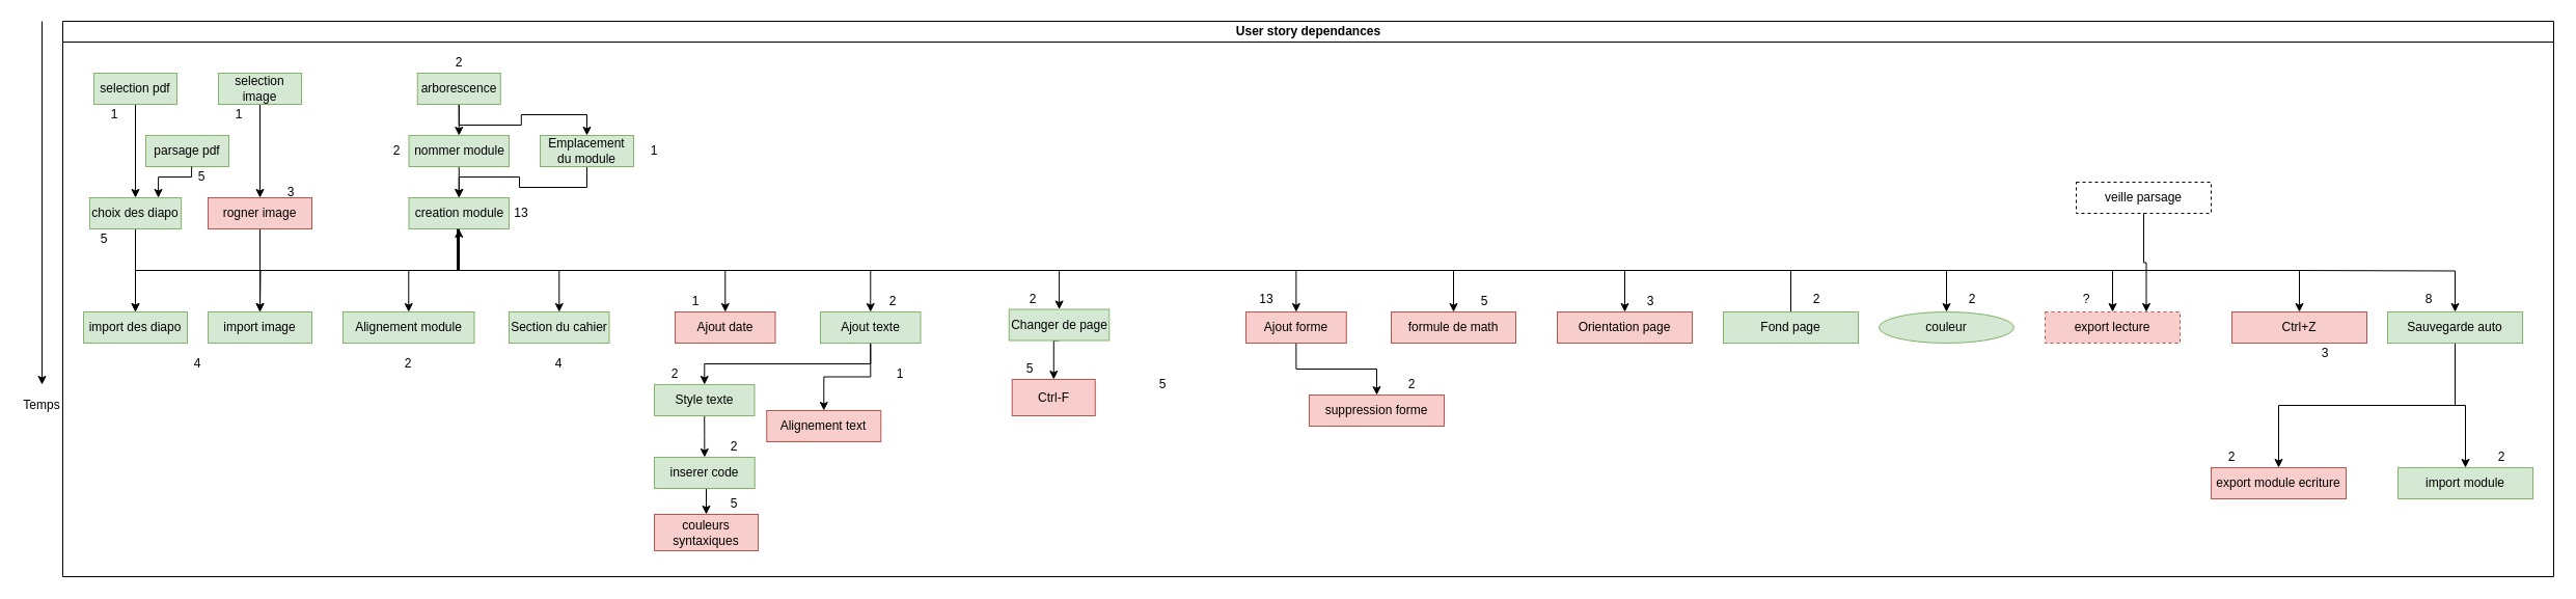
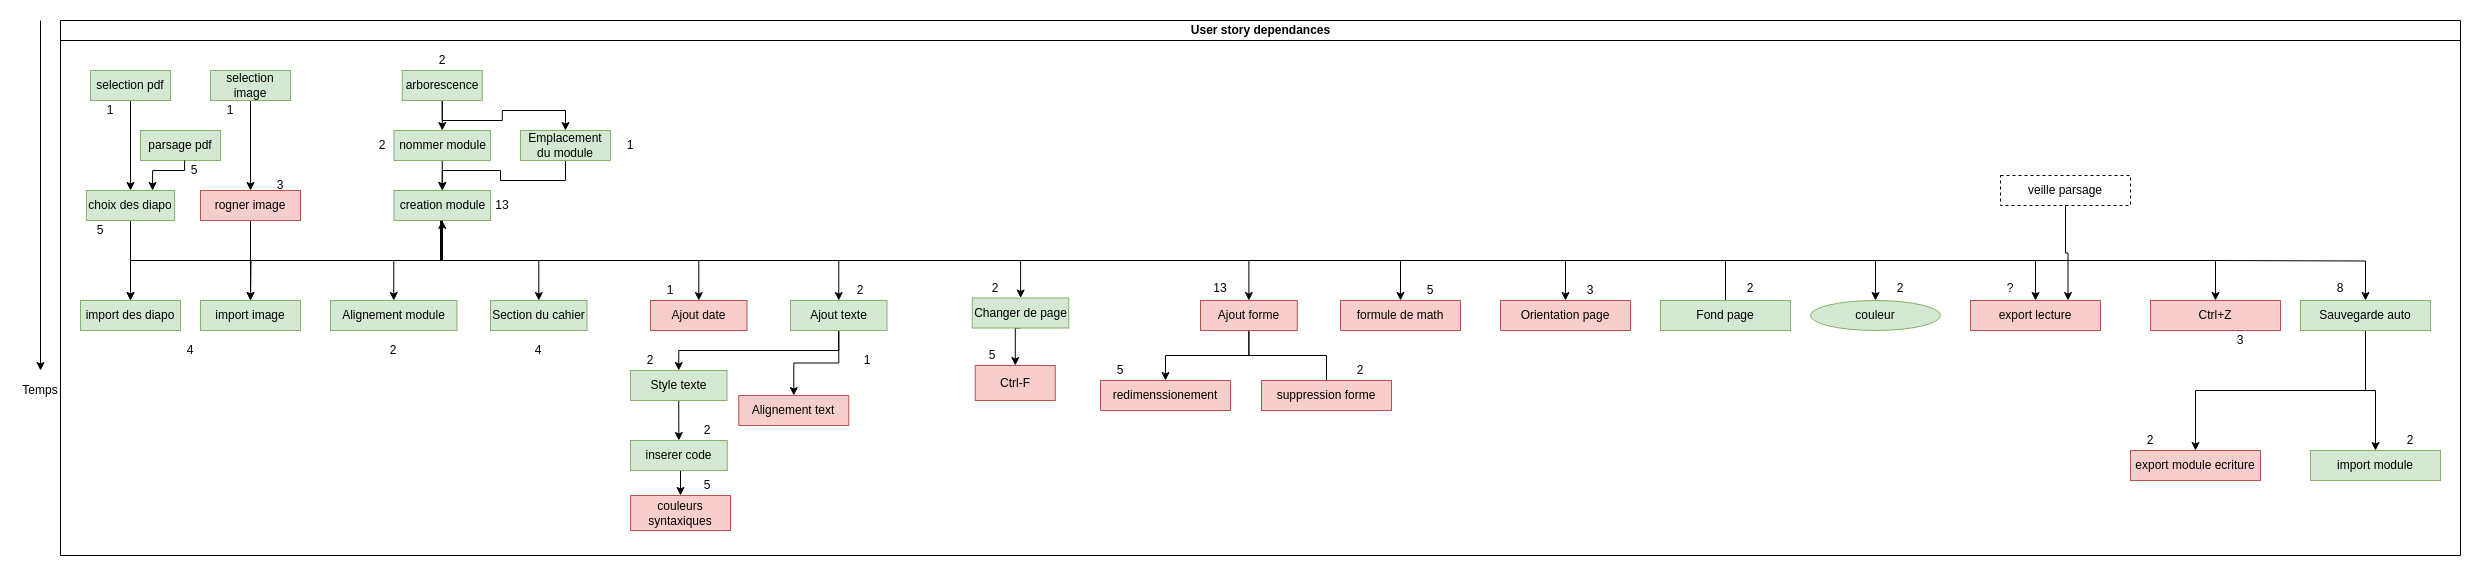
- <mxCell id="57" value="export lecture" style="rounded=0;whiteSpace=wrap;html=1;fillColor=#f8cecc;strokeColor=#b85450;dashed=1;" parent="2" vertex="1"><mxGeometry x="1910" y="280" width="130" height="30" as="geometry" /></mxCell>
+ <mxCell id="57" value="export lecture" style="rounded=0;whiteSpace=wrap;html=1;fillColor=#f8cecc;strokeColor=#b85450;" parent="2" vertex="1"><mxGeometry x="1910" y="280" width="130" height="30" as="geometry" /></mxCell>
+ <mxCell id="47" style="edgeStyle=orthogonalEdgeStyle;rounded=0;orthogonalLoop=1;jettySize=auto;html=1;exitX=0.5;exitY=1;exitDx=0;exitDy=0;entryX=0.5;entryY=0;entryDx=0;entryDy=0;" parent="2" source="49" target="50" edge="1"><mxGeometry relative="1" as="geometry" /></mxCell>
- <mxCell id="48" style="edgeStyle=orthogonalEdgeStyle;rounded=0;orthogonalLoop=1;jettySize=auto;html=1;exitX=0.5;exitY=1;exitDx=0;exitDy=0;" parent="2" source="49" target="51" edge="1"><mxGeometry relative="1" as="geometry" /></mxCell>
+ <mxCell id="48" style="edgeStyle=orthogonalEdgeStyle;rounded=0;orthogonalLoop=1;jettySize=auto;html=1;exitX=0.5;exitY=1;exitDx=0;exitDy=0;endArrow=none;" parent="2" source="49" target="51" edge="1"><mxGeometry relative="1" as="geometry" /></mxCell>
+ <mxCell id="50" value="redimenssionement" style="rounded=0;whiteSpace=wrap;html=1;fillColor=#f8cecc;strokeColor=#b85450;" parent="2" vertex="1"><mxGeometry x="1040" y="360" width="130" height="30" as="geometry" /></mxCell>
